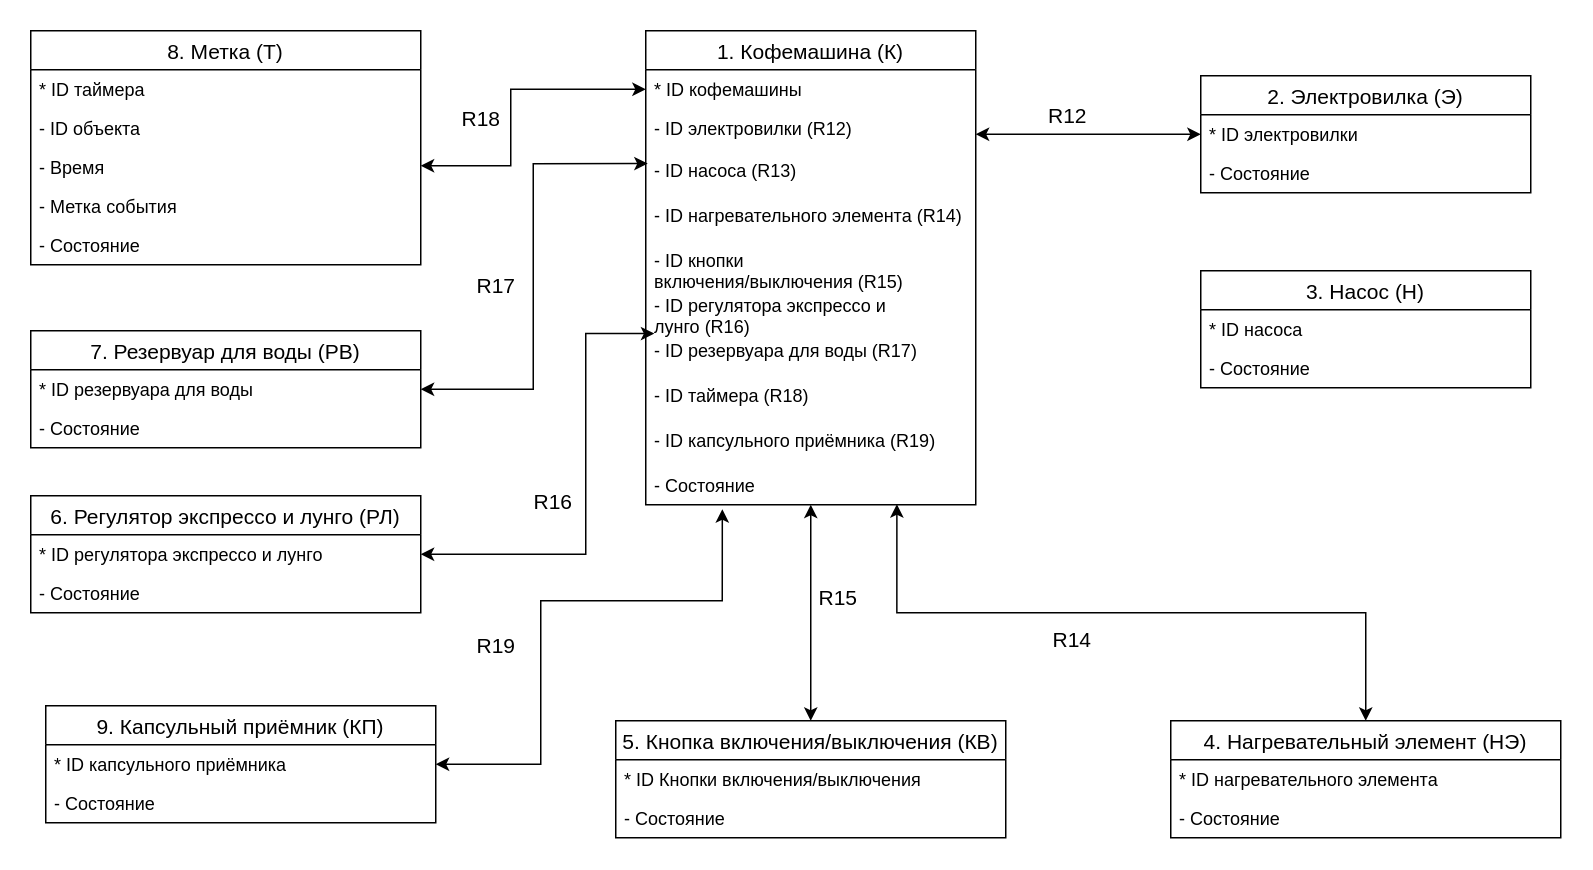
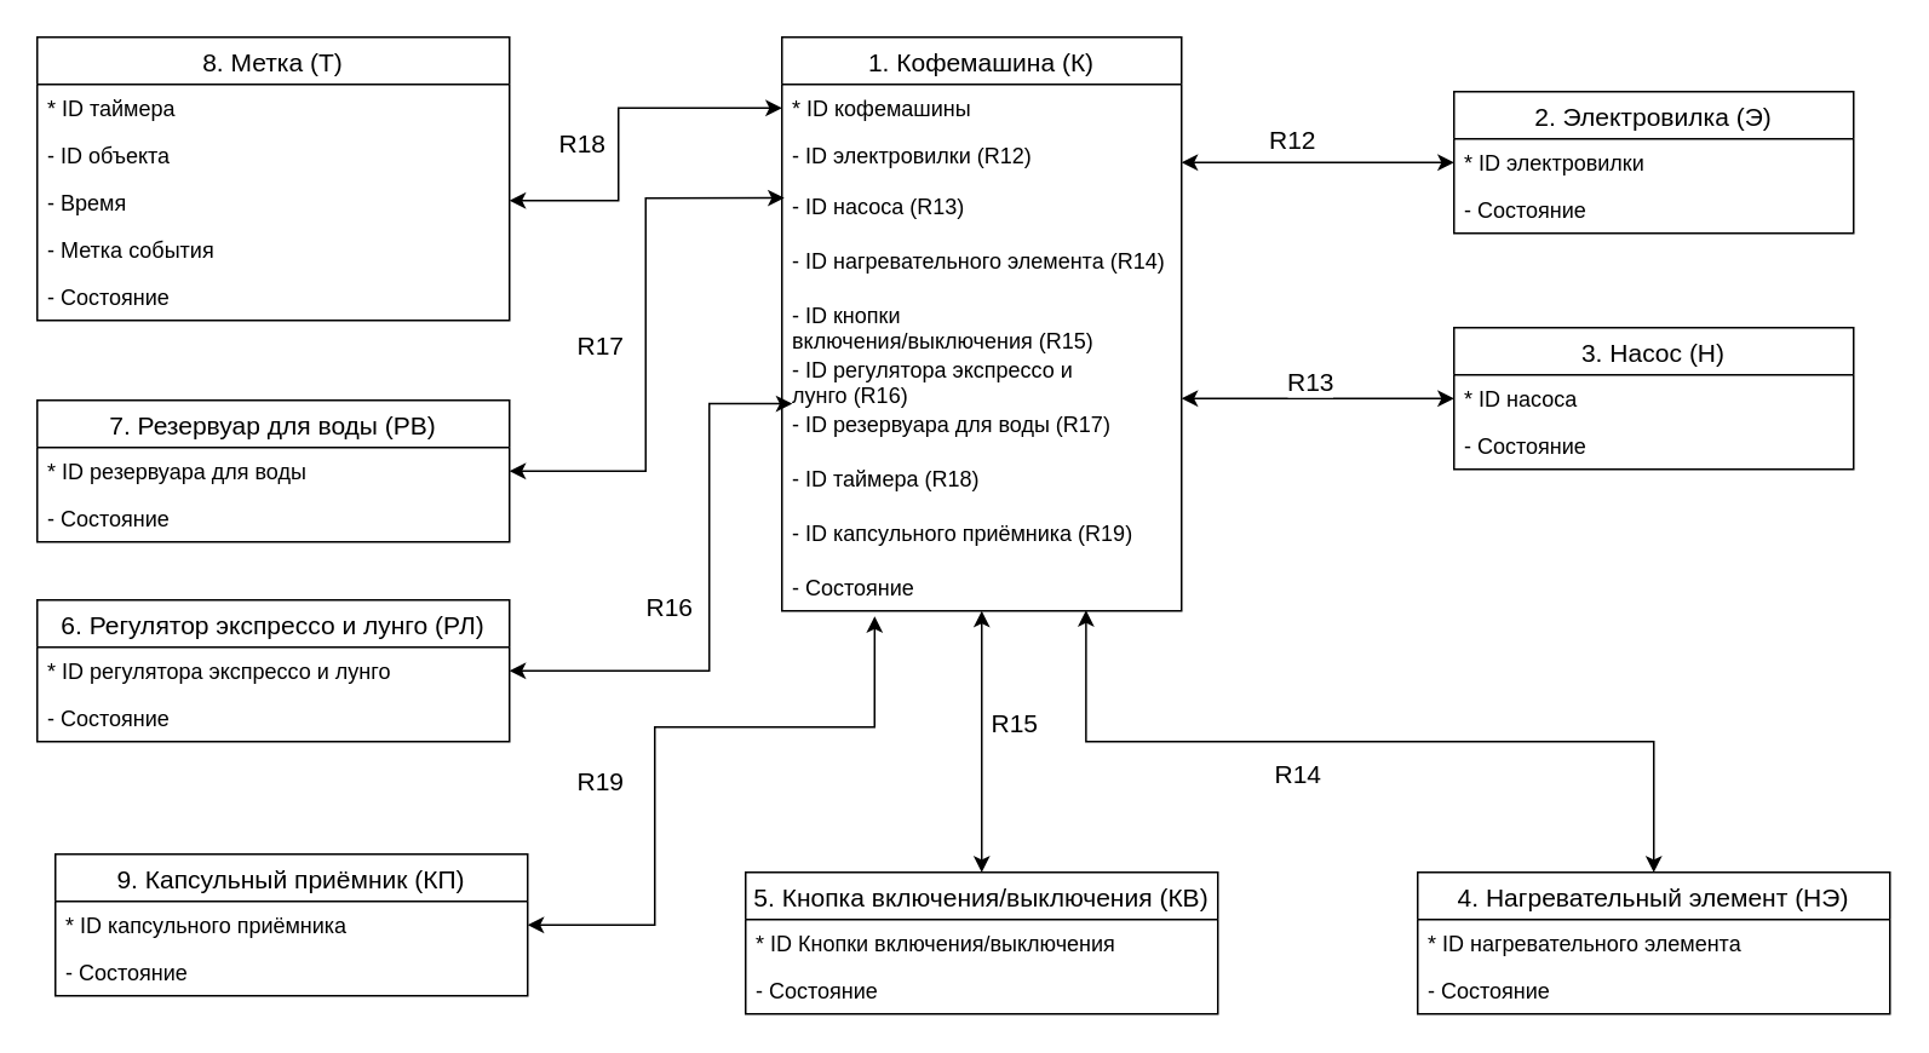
+ <mxCell id="26" value="R13" style="edgeStyle=orthogonalEdgeStyle;rounded=0;orthogonalLoop=1;jettySize=auto;html=1;startArrow=classic;startFill=1;fontSize=14;" parent="1" source="8" target="21" edge="1"><mxGeometry x="-0.067" y="9" relative="1" as="geometry"><Array as="points"><mxPoint x="710" y="219" /><mxPoint x="710" y="219" /></Array><mxPoint x="1" as="offset" /></mxGeometry></mxCell>
